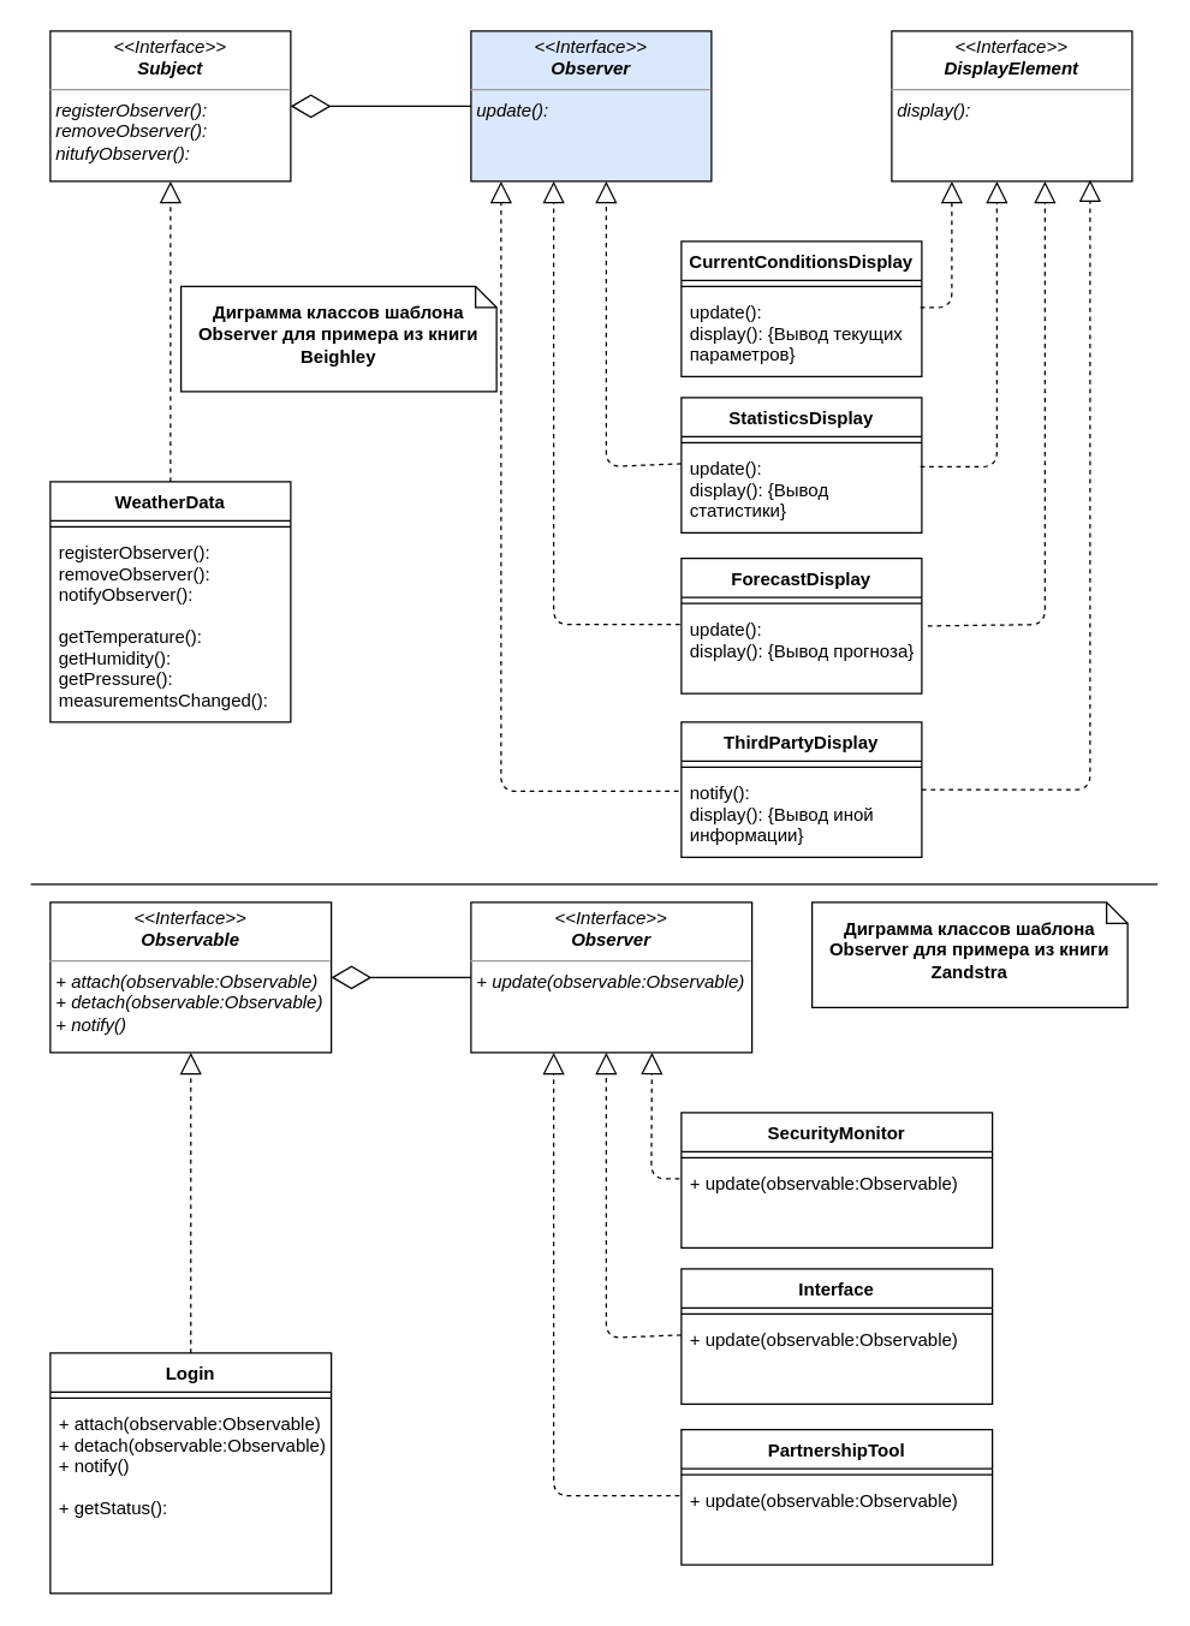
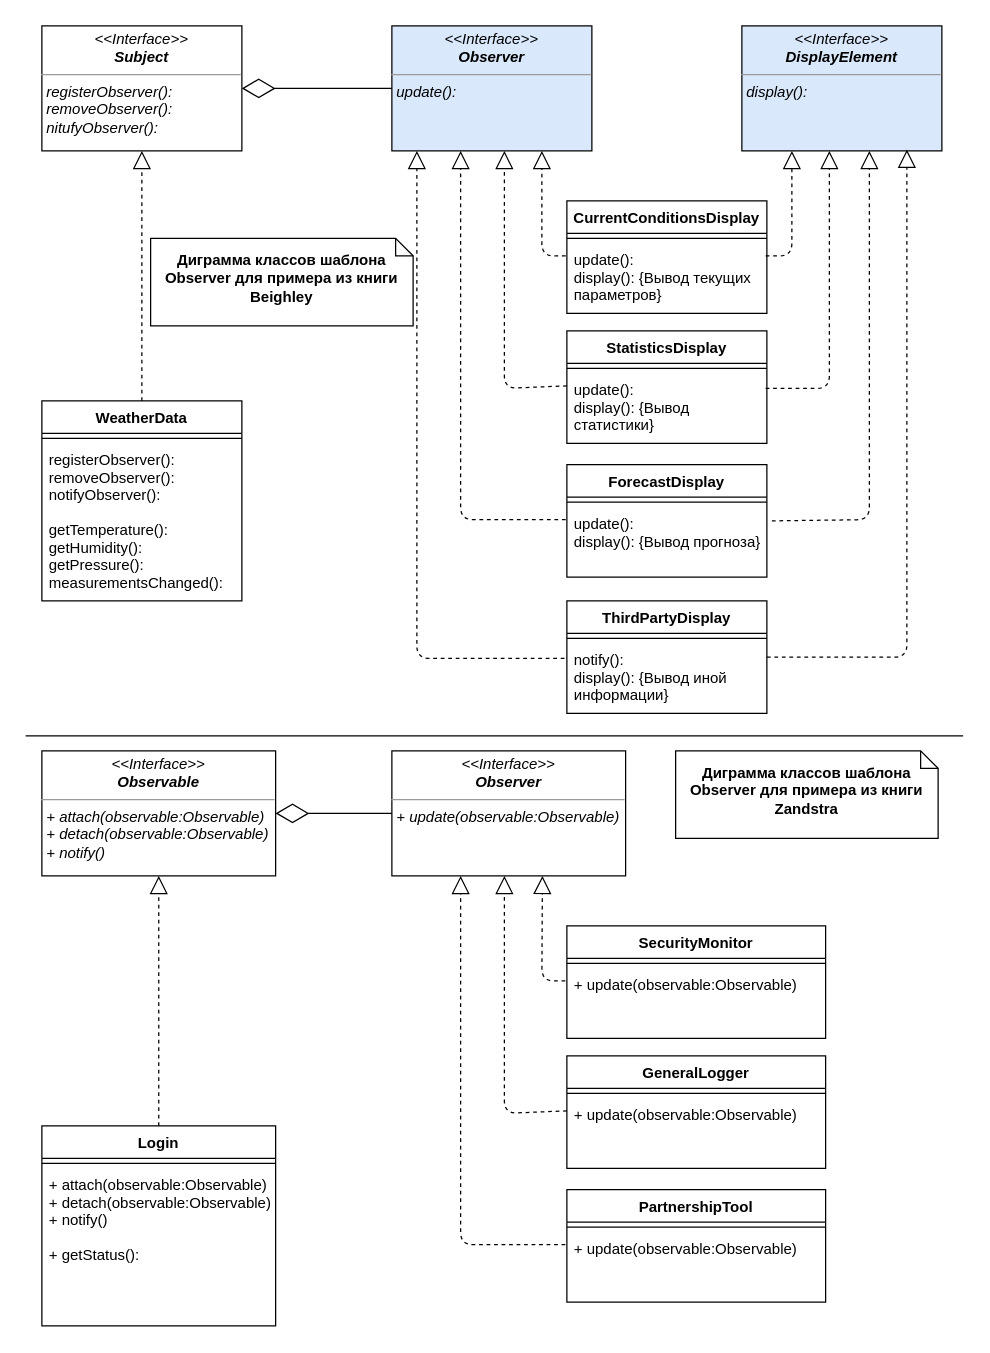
- <mxCell id="7" value="&lt;p style=&quot;margin: 0px ; margin-top: 4px ; text-align: center&quot;&gt;&lt;i&gt;&amp;lt;&amp;lt;Interface&amp;gt;&amp;gt;&lt;/i&gt;&lt;br&gt;&lt;b&gt;&lt;i&gt;DisplayElement&lt;/i&gt;&lt;/b&gt;&lt;/p&gt;&lt;hr size=&quot;1&quot;&gt;&lt;p style=&quot;margin: 0px ; margin-left: 4px&quot;&gt;&lt;/p&gt;&lt;p style=&quot;margin: 0px ; margin-left: 4px&quot;&gt;&lt;i&gt;display():&lt;/i&gt;&lt;/p&gt;&lt;p style=&quot;margin: 0px ; margin-left: 4px&quot;&gt;&lt;br&gt;&lt;/p&gt;&lt;p style=&quot;margin: 0px ; margin-left: 4px&quot;&gt;&lt;br&gt;&lt;/p&gt;" style="verticalAlign=top;align=left;overflow=fill;fontSize=12;fontFamily=Helvetica;html=1;" parent="1" vertex="1"><mxGeometry x="593" y="20" width="160" height="100" as="geometry" /></mxCell>
+ <mxCell id="7" value="&lt;p style=&quot;margin: 0px ; margin-top: 4px ; text-align: center&quot;&gt;&lt;i&gt;&amp;lt;&amp;lt;Interface&amp;gt;&amp;gt;&lt;/i&gt;&lt;br&gt;&lt;b&gt;&lt;i&gt;DisplayElement&lt;/i&gt;&lt;/b&gt;&lt;/p&gt;&lt;hr size=&quot;1&quot;&gt;&lt;p style=&quot;margin: 0px ; margin-left: 4px&quot;&gt;&lt;/p&gt;&lt;p style=&quot;margin: 0px ; margin-left: 4px&quot;&gt;&lt;i&gt;display():&lt;/i&gt;&lt;/p&gt;&lt;p style=&quot;margin: 0px ; margin-left: 4px&quot;&gt;&lt;br&gt;&lt;/p&gt;&lt;p style=&quot;margin: 0px ; margin-left: 4px&quot;&gt;&lt;br&gt;&lt;/p&gt;" style="verticalAlign=top;align=left;overflow=fill;fontSize=12;fontFamily=Helvetica;html=1;fillColor=#dae8fc;" parent="1" vertex="1"><mxGeometry x="593" y="20" width="160" height="100" as="geometry" /></mxCell>
+ <mxCell id="22" value="" style="endArrow=block;dashed=1;endFill=0;endSize=12;html=1;entryX=0.75;entryY=1;entryDx=0;entryDy=0;exitX=-0.006;exitY=0.179;exitDx=0;exitDy=0;exitPerimeter=0;" parent="1" source="10" target="6" edge="1"><mxGeometry width="160" relative="1" as="geometry"><mxPoint x="423" y="360" as="sourcePoint" /><mxPoint x="423" y="160" as="targetPoint" /><Array as="points"><mxPoint x="433" y="204" /></Array></mxGeometry></mxCell>
- <mxCell id="40" value="Interface" style="swimlane;fontStyle=1;align=center;verticalAlign=top;childLayout=stackLayout;horizontal=1;startSize=26;horizontalStack=0;resizeParent=1;resizeParentMax=0;resizeLast=0;collapsible=1;marginBottom=0;" parent="1" vertex="1"><mxGeometry x="453" y="844" width="207" height="90" as="geometry" /></mxCell>
+ <mxCell id="40" value="GeneralLogger" style="swimlane;fontStyle=1;align=center;verticalAlign=top;childLayout=stackLayout;horizontal=1;startSize=26;horizontalStack=0;resizeParent=1;resizeParentMax=0;resizeLast=0;collapsible=1;marginBottom=0;" parent="1" vertex="1"><mxGeometry x="453" y="844" width="207" height="90" as="geometry" /></mxCell>
